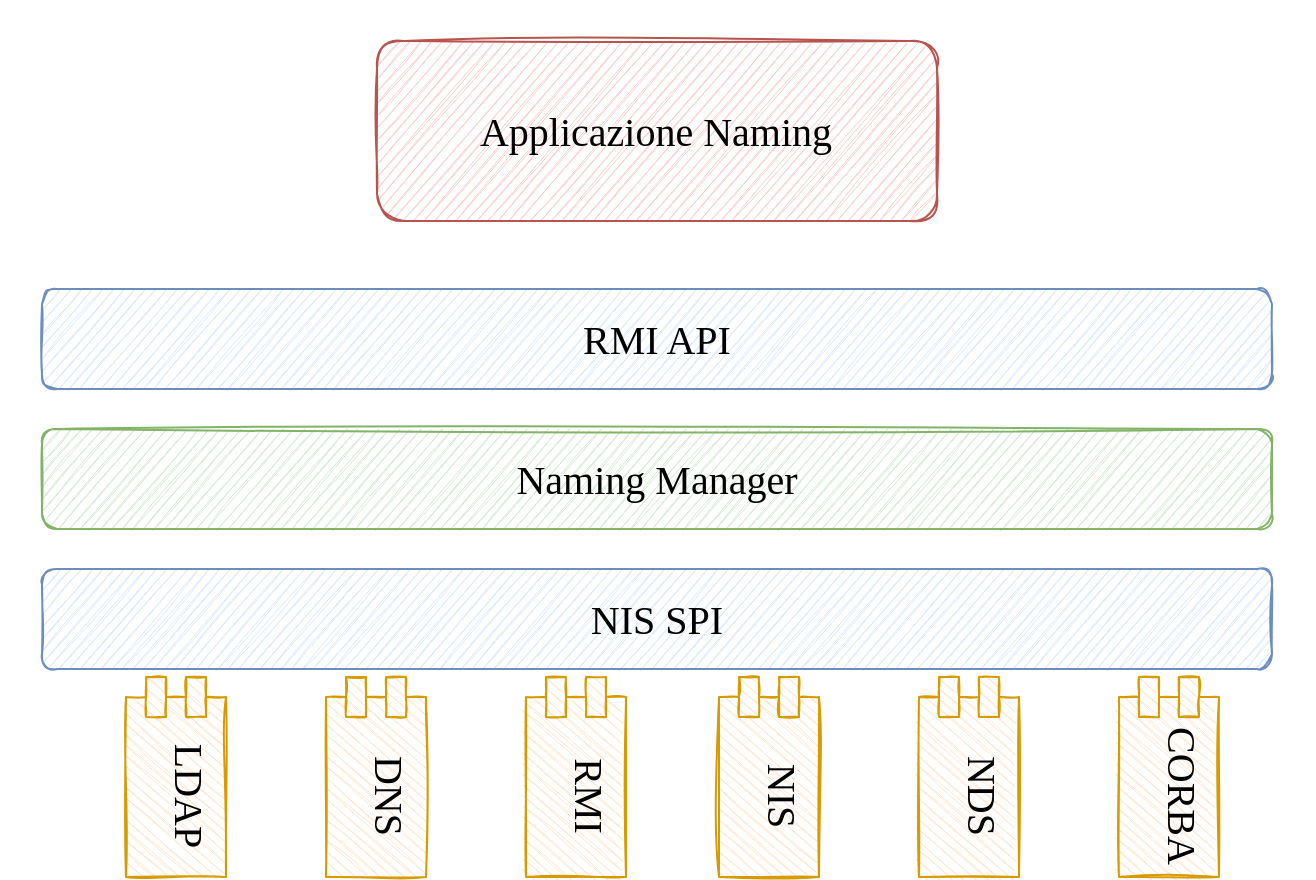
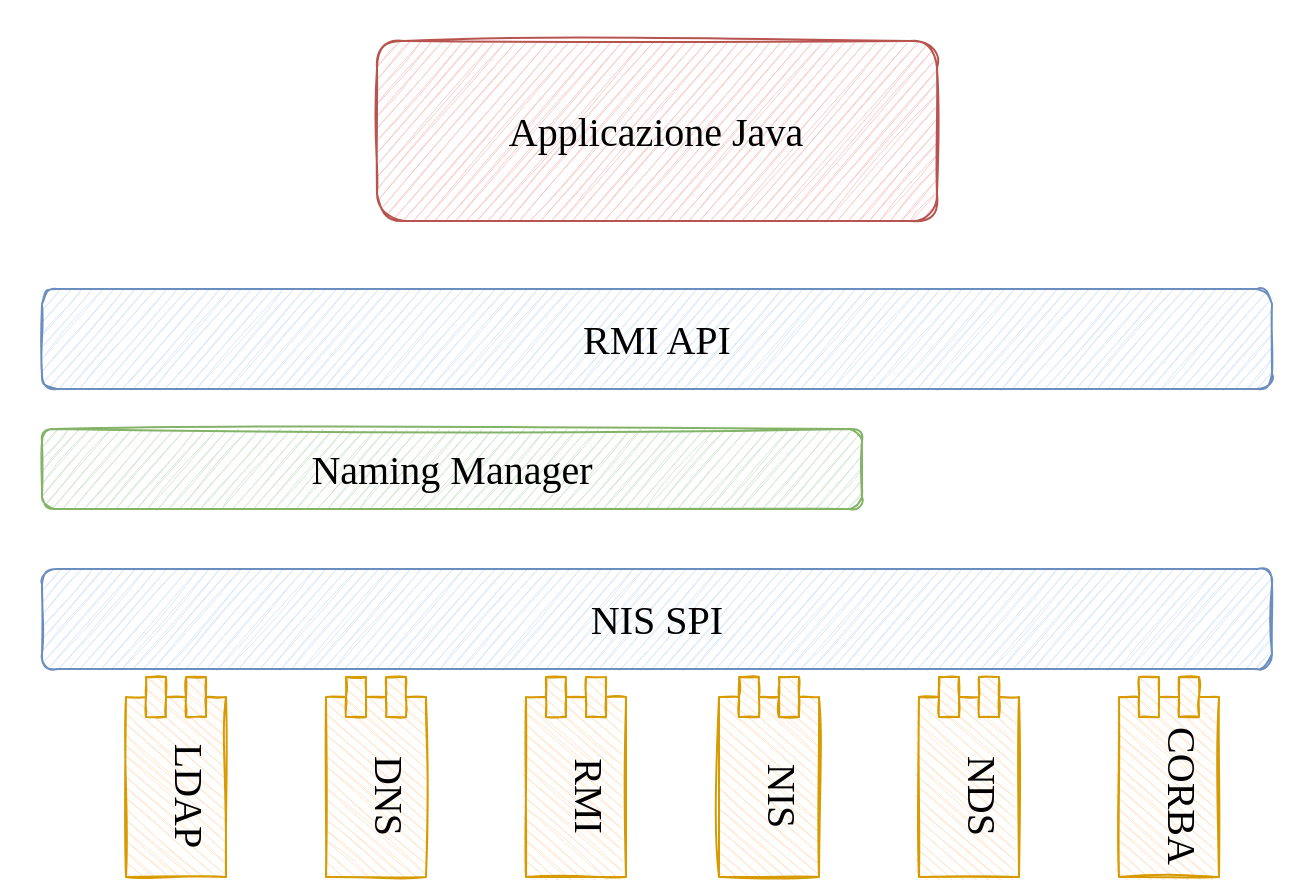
- <mxCell id="2" value="Applicazione Naming" style="rounded=1;whiteSpace=wrap;html=1;sketch=1;hachureGap=4;fontFamily=Architects Daughter;fontSource=https%3A%2F%2Ffonts.googleapis.com%2Fcss%3Ffamily%3DArchitects%2BDaughter;fontSize=20;fillColor=#f8cecc;strokeColor=#b85450;" parent="1" vertex="1"><mxGeometry x="188" y="20" width="280" height="90" as="geometry" /></mxCell>
+ <mxCell id="2" value="Applicazione Java" style="rounded=1;whiteSpace=wrap;html=1;sketch=1;hachureGap=4;fontFamily=Architects Daughter;fontSource=https%3A%2F%2Ffonts.googleapis.com%2Fcss%3Ffamily%3DArchitects%2BDaughter;fontSize=20;fillColor=#f8cecc;strokeColor=#b85450;" parent="1" vertex="1"><mxGeometry x="188" y="20" width="280" height="90" as="geometry" /></mxCell>
- <mxCell id="4" value="Naming Manager" style="rounded=1;whiteSpace=wrap;html=1;sketch=1;hachureGap=4;fontFamily=Architects Daughter;fontSource=https%3A%2F%2Ffonts.googleapis.com%2Fcss%3Ffamily%3DArchitects%2BDaughter;fontSize=20;fillColor=#d5e8d4;strokeColor=#82b366;" vertex="1" parent="1"><mxGeometry x="20.5" y="214" width="615" height="50" as="geometry" /></mxCell>
+ <mxCell id="4" value="Naming Manager" style="rounded=1;whiteSpace=wrap;html=1;sketch=1;hachureGap=4;fontFamily=Architects Daughter;fontSource=https%3A%2F%2Ffonts.googleapis.com%2Fcss%3Ffamily%3DArchitects%2BDaughter;fontSize=20;fillColor=#d5e8d4;strokeColor=#82b366;" vertex="1" parent="1"><mxGeometry x="20.5" y="214" width="410" height="40" as="geometry" /></mxCell>
